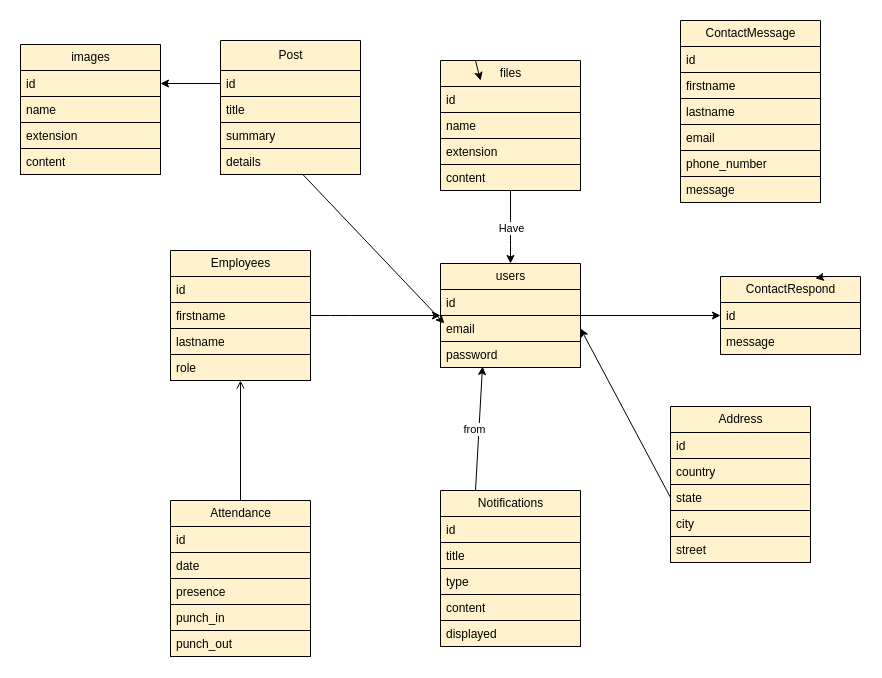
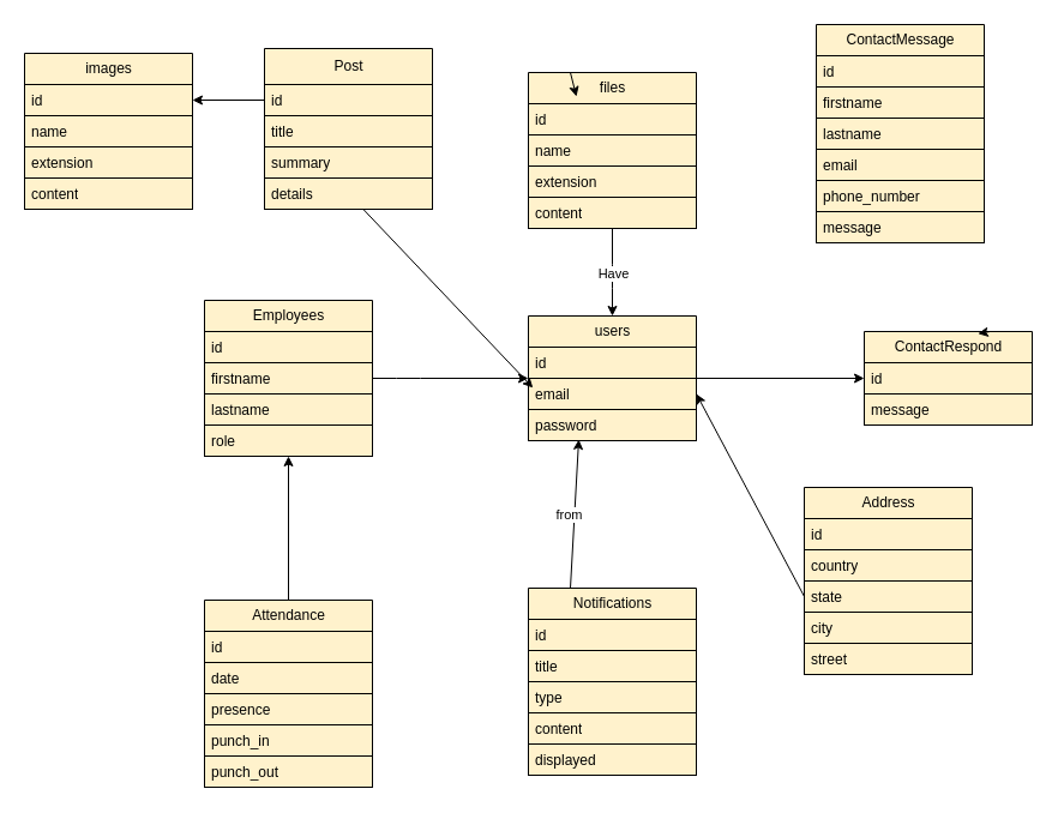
- <mxCell id="12" style="edgeStyle=none;html=1;exitX=0.5;exitY=0;exitDx=0;exitDy=0;fontColor=#000000;fillColor=#fff2cc;strokeColor=#000000;labelBorderColor=none;shadow=0;backgroundOutline=0;entryX=0.5;entryY=1;entryDx=0;entryDy=0;endArrow=open;" parent="1" source="13" target="2" edge="1"><mxGeometry relative="1" as="geometry"><mxPoint x="240" y="406" as="targetPoint" /></mxGeometry></mxCell>
+ <mxCell id="12" style="edgeStyle=none;html=1;exitX=0.5;exitY=0;exitDx=0;exitDy=0;fontColor=#000000;fillColor=#fff2cc;strokeColor=#000000;labelBorderColor=none;shadow=0;backgroundOutline=0;entryX=0.5;entryY=1;entryDx=0;entryDy=0;" parent="1" source="13" target="2" edge="1"><mxGeometry relative="1" as="geometry"><mxPoint x="240" y="406" as="targetPoint" /></mxGeometry></mxCell>
